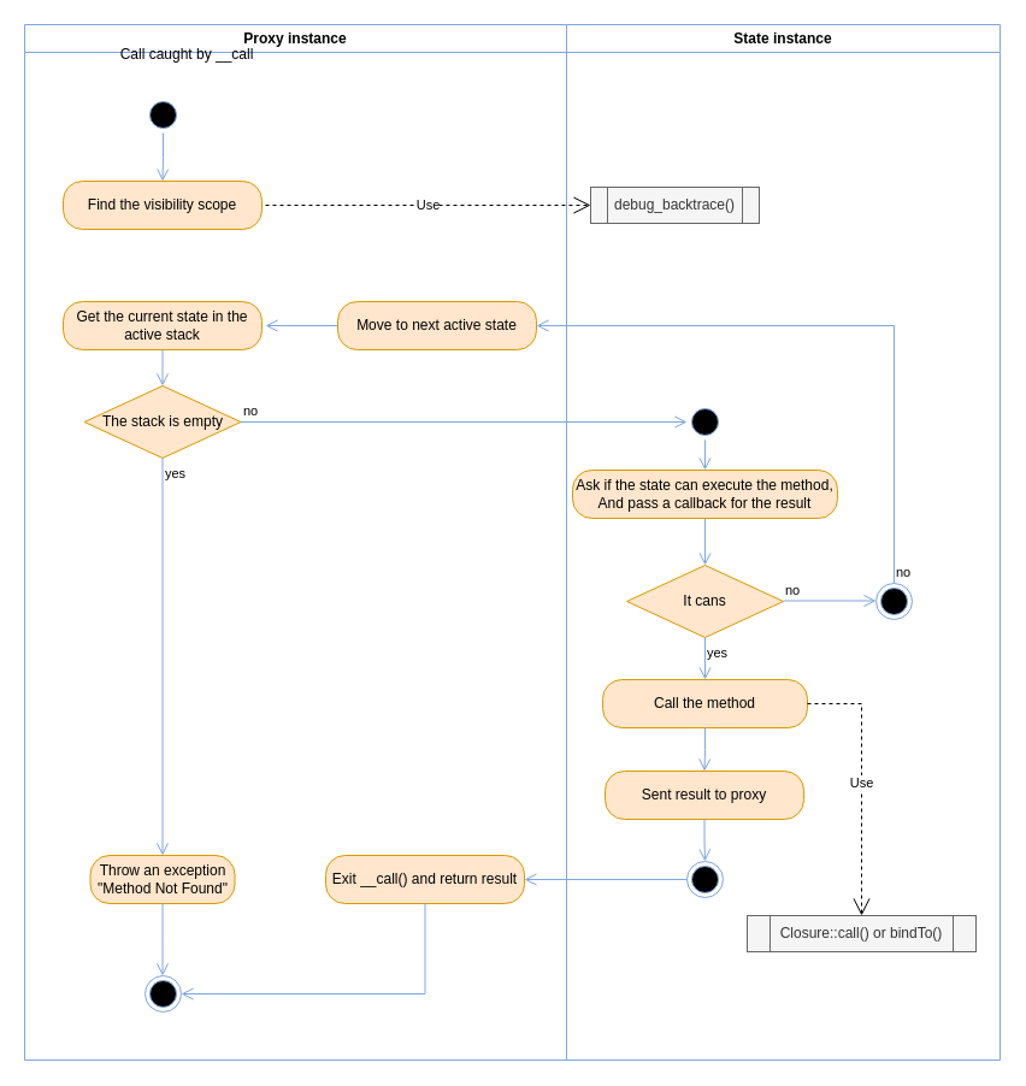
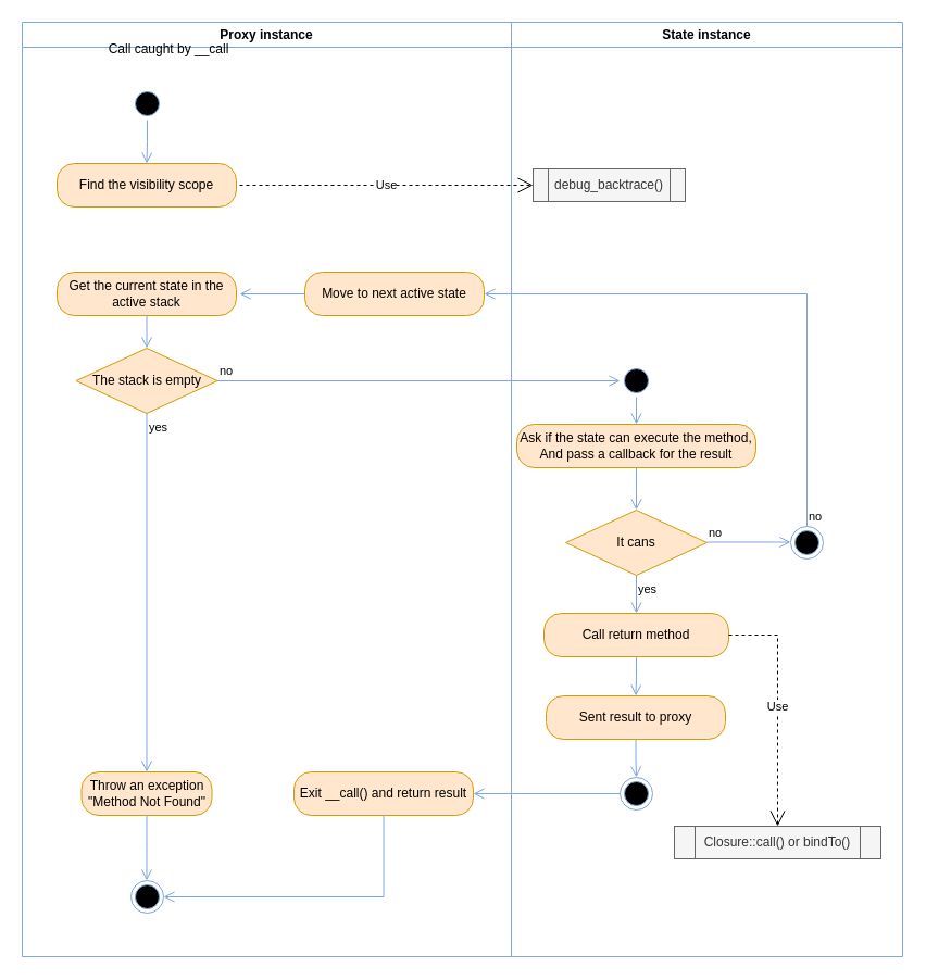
- <mxCell id="24" value="Call the method" style="rounded=1;whiteSpace=wrap;html=1;arcSize=40;fillColor=#ffe6cc;strokeColor=#d79b00;" parent="1" vertex="1"><mxGeometry x="500" y="564" width="170" height="40" as="geometry" /></mxCell>
+ <mxCell id="24" value="Call return method" style="rounded=1;whiteSpace=wrap;html=1;arcSize=40;fillColor=#ffe6cc;strokeColor=#d79b00;" parent="1" vertex="1"><mxGeometry x="500" y="564" width="170" height="40" as="geometry" /></mxCell>
